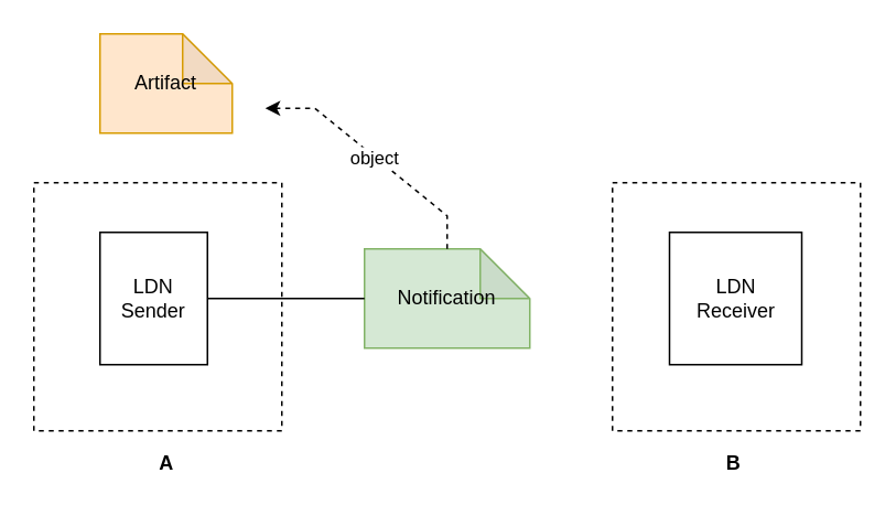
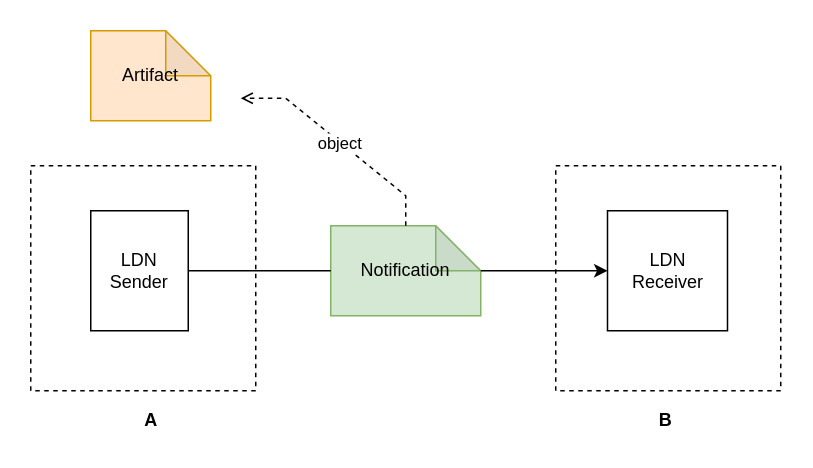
- <mxCell id="8" value="" style="endArrow=classic;html=1;rounded=0;exitX=0.5;exitY=0;exitDx=0;exitDy=0;exitPerimeter=0;entryX=0;entryY=0;entryDx=100;entryDy=45;entryPerimeter=0;dashed=1;" edge="1" parent="1" source="4" target="7"><mxGeometry width="50" height="50" relative="1" as="geometry"><mxPoint x="420" y="240" as="sourcePoint" /><mxPoint x="470" y="190" as="targetPoint" /><Array as="points"><mxPoint x="270" y="130" /><mxPoint x="190" y="65" /></Array></mxGeometry></mxCell>
+ <mxCell id="8" value="" style="endArrow=open;html=1;rounded=0;exitX=0.5;exitY=0;exitDx=0;exitDy=0;exitPerimeter=0;entryX=0;entryY=0;entryDx=100;entryDy=45;entryPerimeter=0;dashed=1;" edge="1" parent="1" source="4" target="7"><mxGeometry width="50" height="50" relative="1" as="geometry"><mxPoint x="420" y="240" as="sourcePoint" /><mxPoint x="470" y="190" as="targetPoint" /><Array as="points"><mxPoint x="270" y="130" /><mxPoint x="190" y="65" /></Array></mxGeometry></mxCell>
+ <mxCell id="6" value="" style="endArrow=classic;html=1;rounded=0;entryX=0;entryY=0.5;entryDx=0;entryDy=0;exitX=0;exitY=0;exitDx=100;exitDy=30;exitPerimeter=0;" edge="1" parent="1" source="4" target="3"><mxGeometry width="50" height="50" relative="1" as="geometry"><mxPoint x="330" y="180" as="sourcePoint" /><mxPoint x="470" y="190" as="targetPoint" /></mxGeometry></mxCell>
